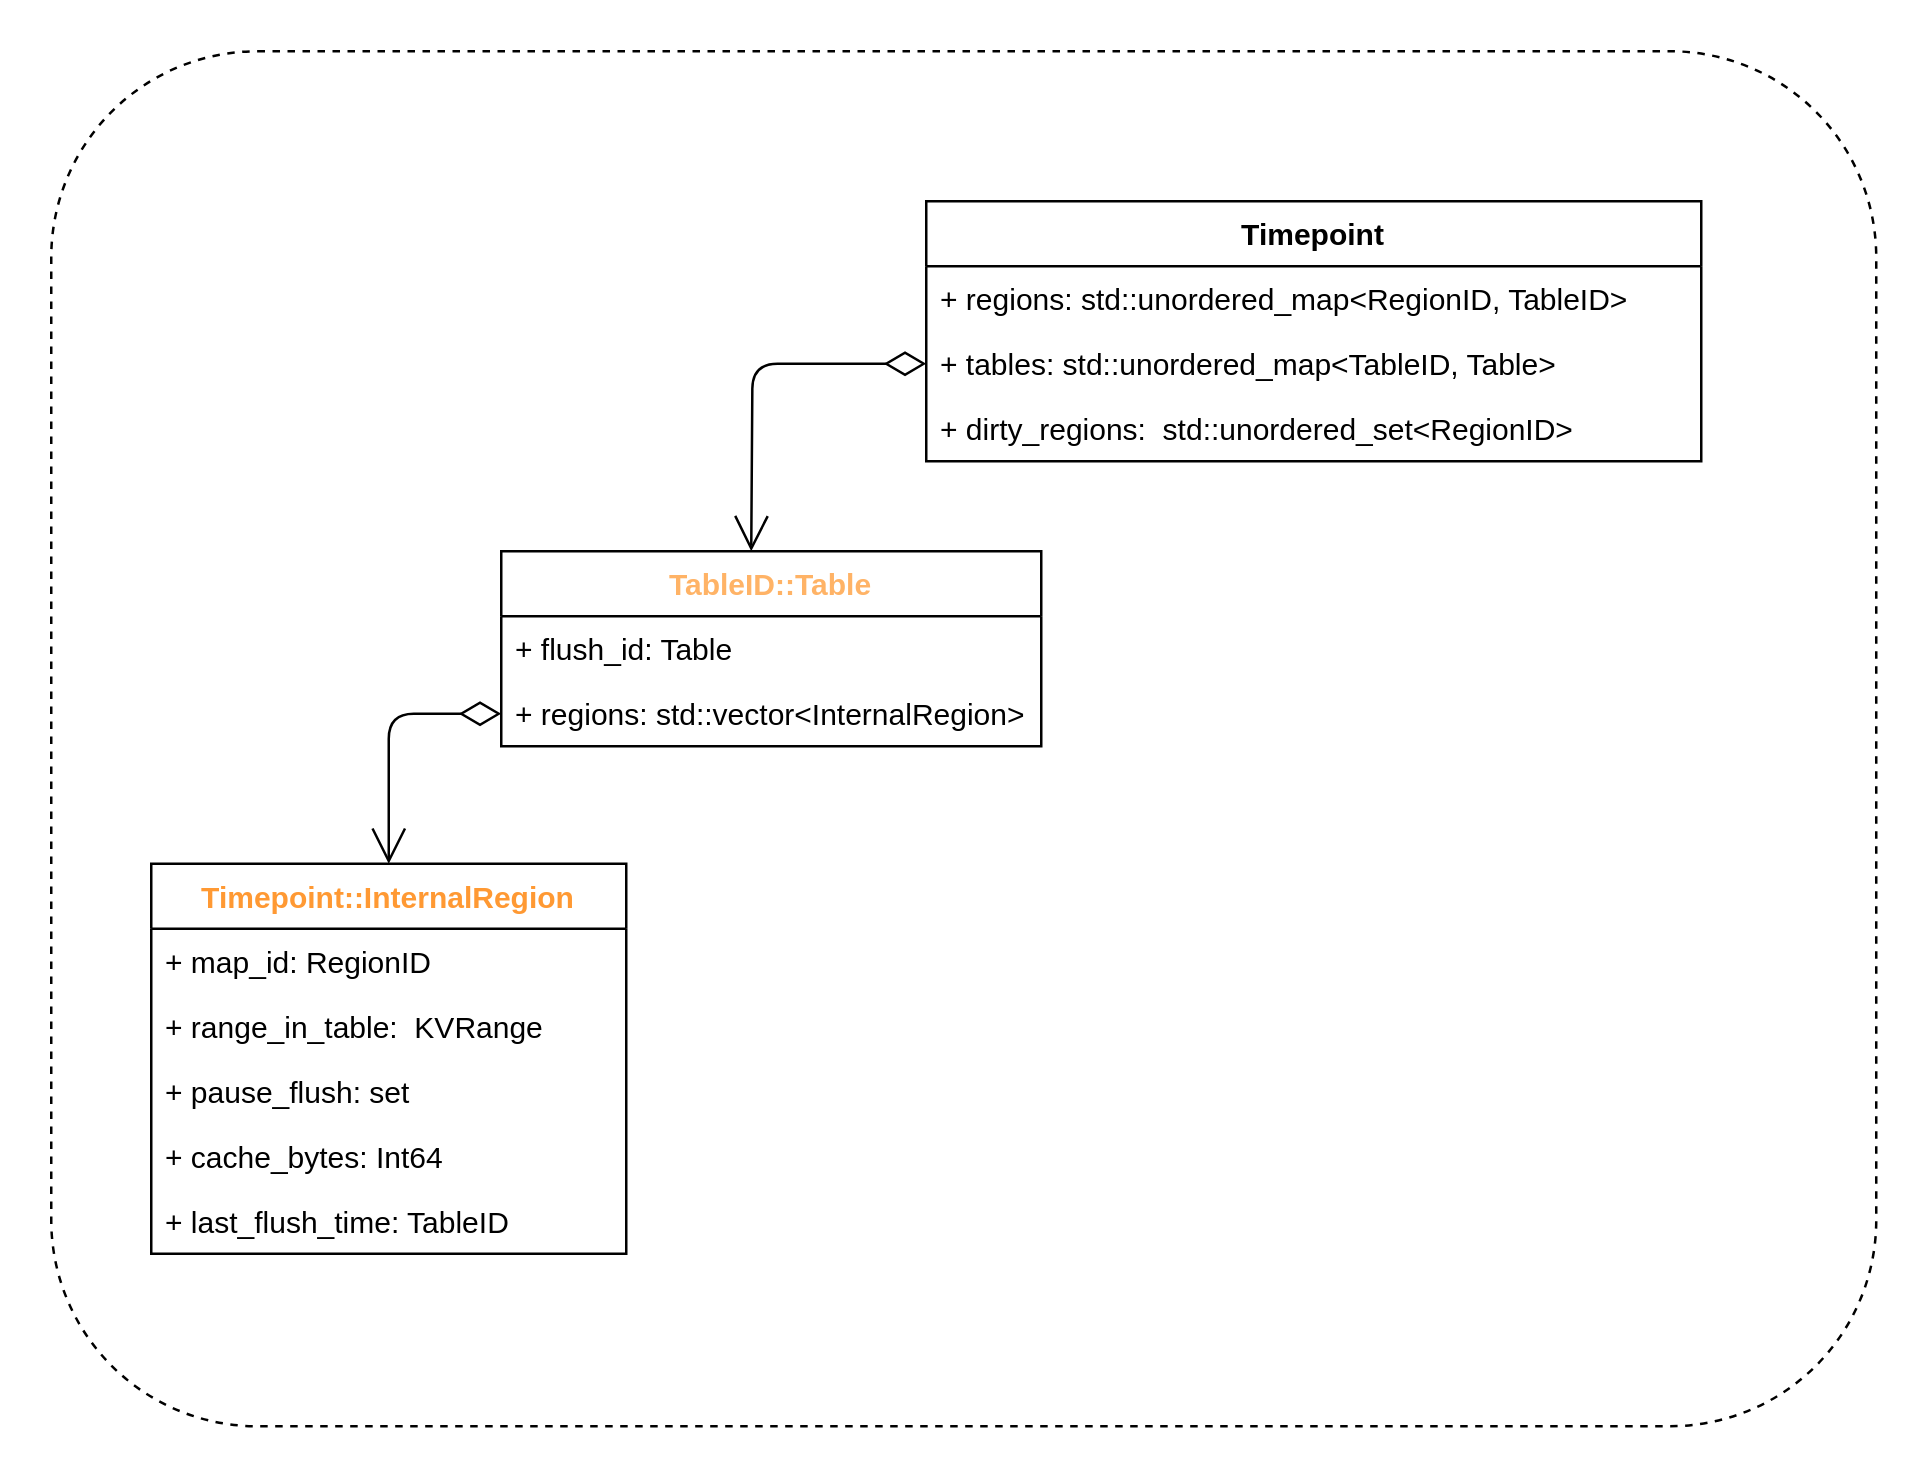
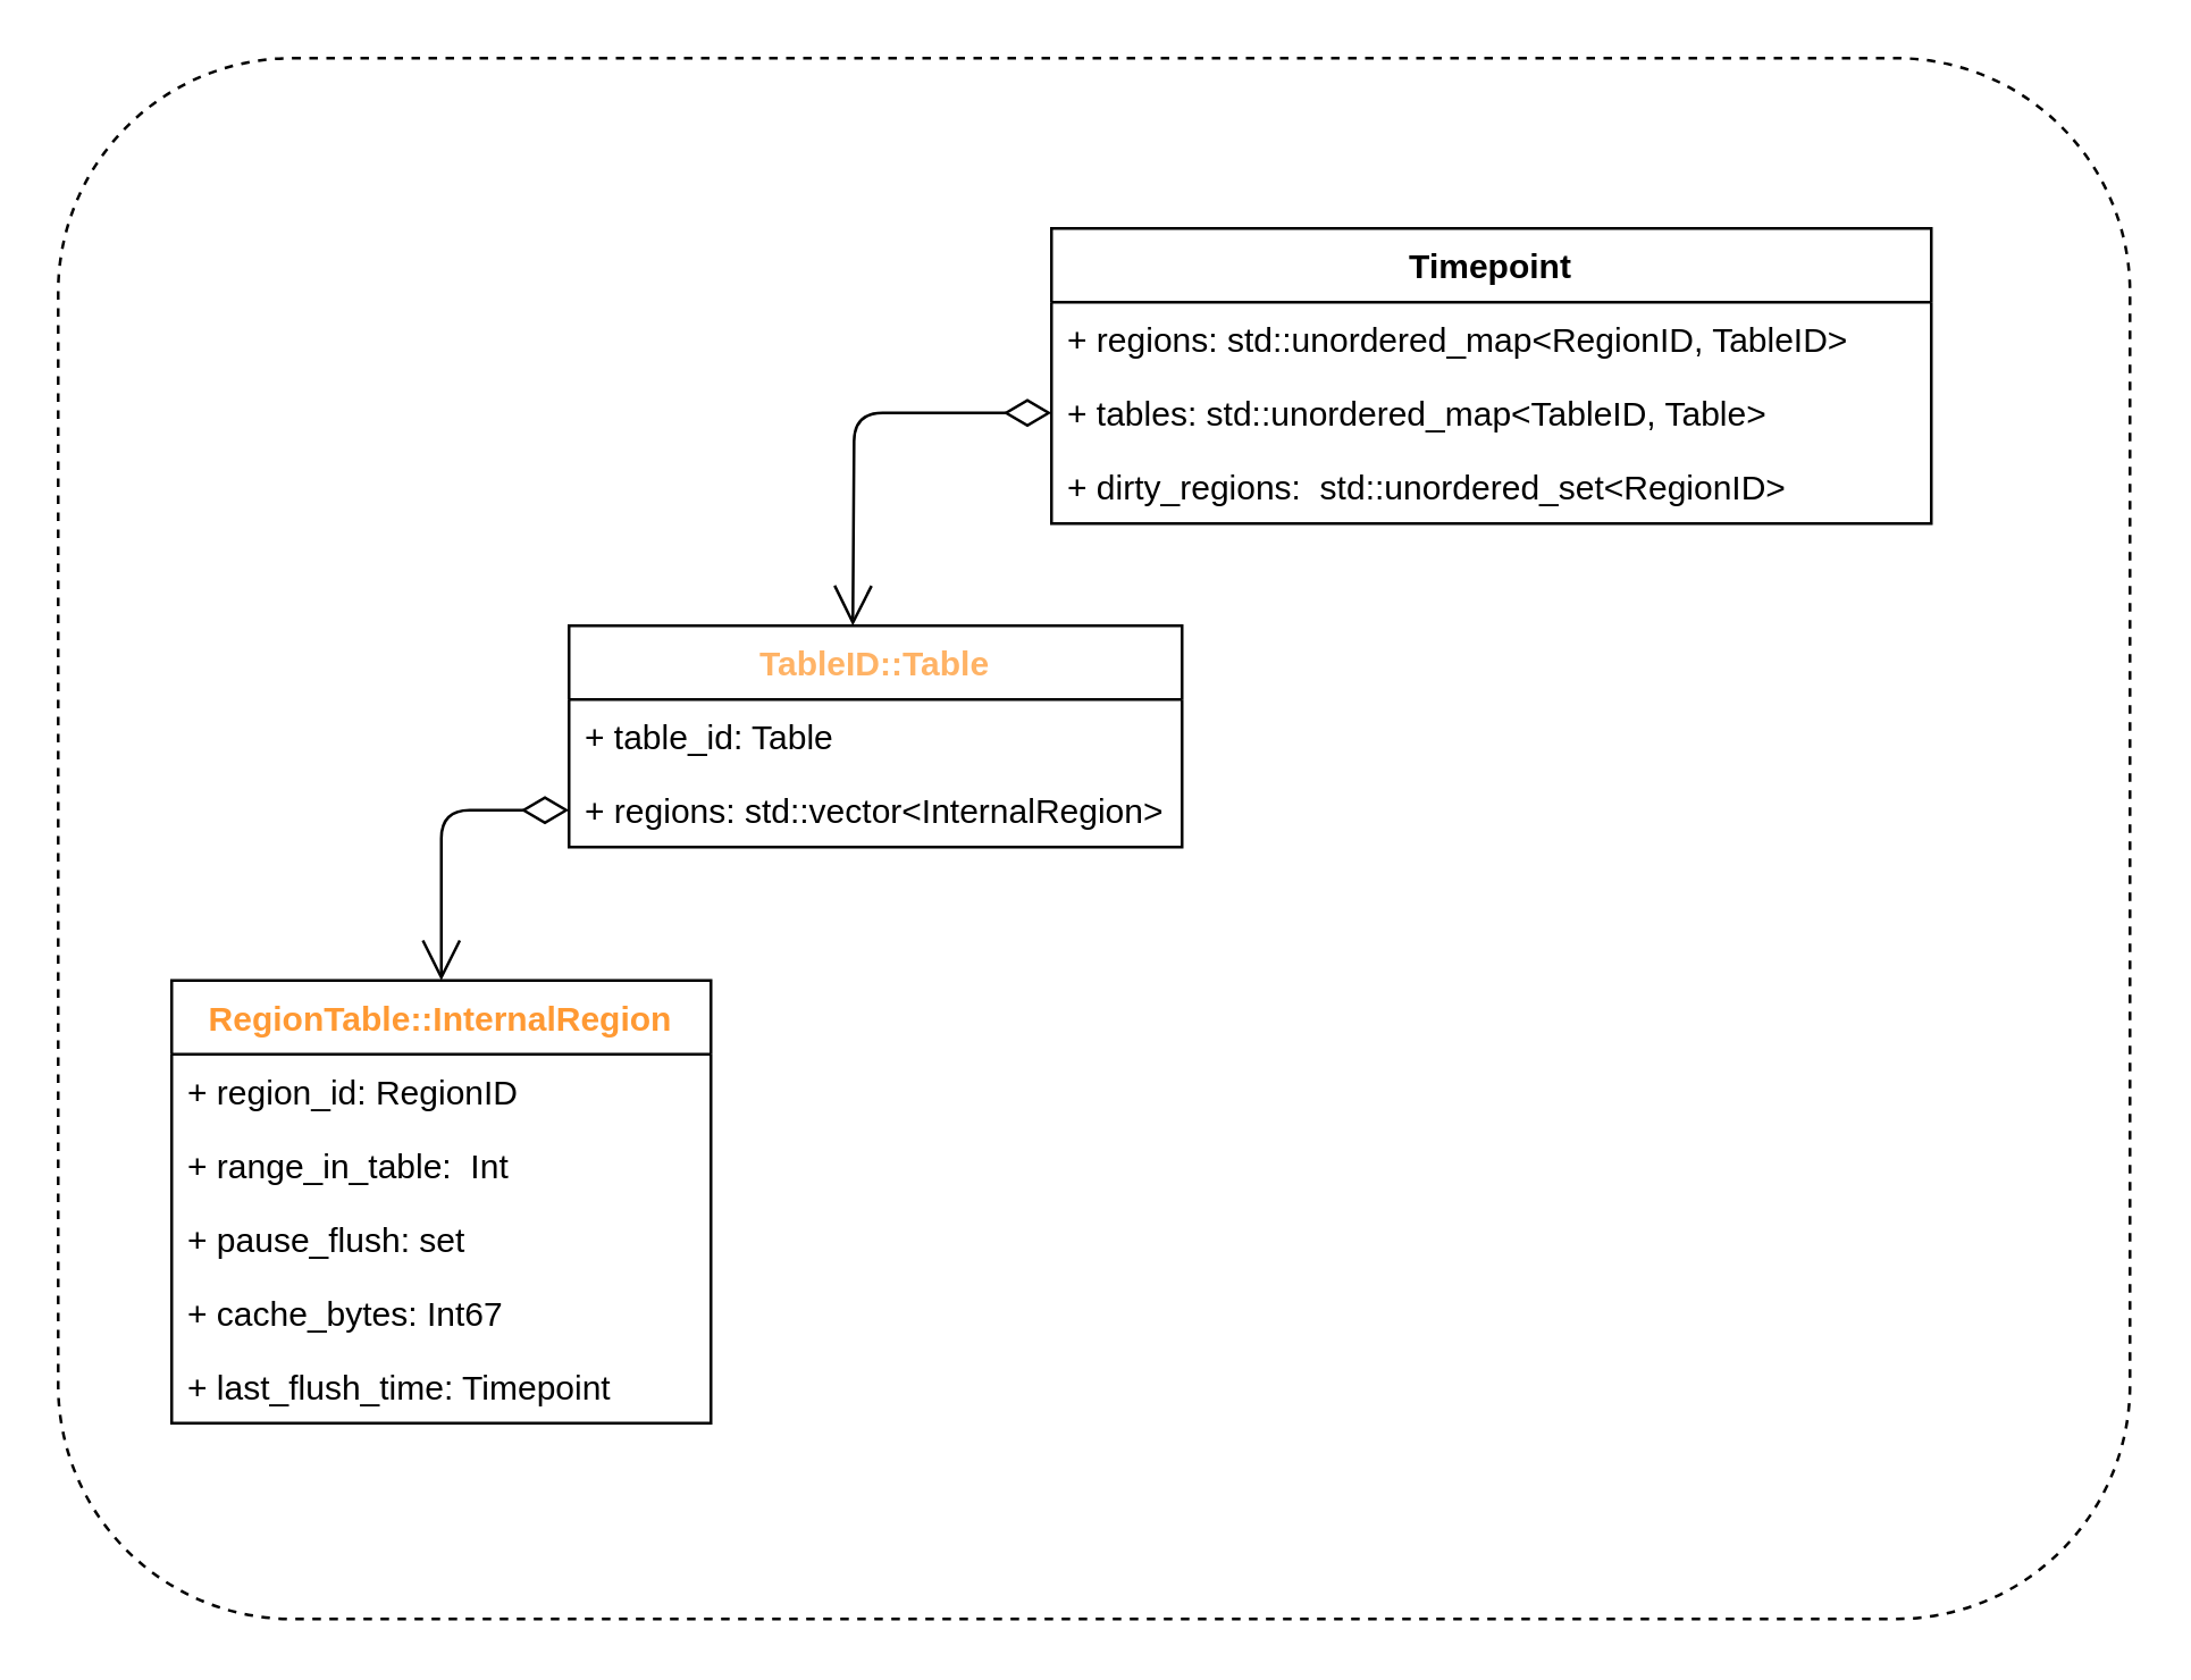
- <mxCell id="5" value="+ flush_id: Table" style="text;strokeColor=none;fillColor=none;align=left;verticalAlign=top;spacingLeft=4;spacingRight=4;overflow=hidden;rotatable=0;points=[[0,0.5],[1,0.5]];portConstraint=eastwest;" vertex="1" parent="4"><mxGeometry y="26" width="216" height="26" as="geometry" /></mxCell>
+ <mxCell id="5" value="+ table_id: Table" style="text;strokeColor=none;fillColor=none;align=left;verticalAlign=top;spacingLeft=4;spacingRight=4;overflow=hidden;rotatable=0;points=[[0,0.5],[1,0.5]];portConstraint=eastwest;" vertex="1" parent="4"><mxGeometry y="26" width="216" height="26" as="geometry" /></mxCell>
- <mxCell id="11" value="Timepoint::InternalRegion" style="swimlane;fontStyle=1;align=center;verticalAlign=top;childLayout=stackLayout;horizontal=1;startSize=26;horizontalStack=0;resizeParent=1;resizeParentMax=0;resizeLast=0;collapsible=1;marginBottom=0;fontColor=#FF9933;" diagramCategory="uml" diagramName="Class" vertex="1" parent="1"><mxGeometry x="60" y="345" width="190" height="156" as="geometry" /></mxCell>
+ <mxCell id="11" value="RegionTable::InternalRegion" style="swimlane;fontStyle=1;align=center;verticalAlign=top;childLayout=stackLayout;horizontal=1;startSize=26;horizontalStack=0;resizeParent=1;resizeParentMax=0;resizeLast=0;collapsible=1;marginBottom=0;fontColor=#FF9933;" diagramCategory="uml" diagramName="Class" vertex="1" parent="1"><mxGeometry x="60" y="345" width="190" height="156" as="geometry" /></mxCell>
- <mxCell id="12" value="+ map_id: RegionID" style="text;strokeColor=none;fillColor=none;align=left;verticalAlign=top;spacingLeft=4;spacingRight=4;overflow=hidden;rotatable=0;points=[[0,0.5],[1,0.5]];portConstraint=eastwest;" vertex="1" parent="11"><mxGeometry y="26" width="190" height="26" as="geometry" /></mxCell>
+ <mxCell id="12" value="+ region_id: RegionID" style="text;strokeColor=none;fillColor=none;align=left;verticalAlign=top;spacingLeft=4;spacingRight=4;overflow=hidden;rotatable=0;points=[[0,0.5],[1,0.5]];portConstraint=eastwest;" vertex="1" parent="11"><mxGeometry y="26" width="190" height="26" as="geometry" /></mxCell>
- <mxCell id="13" value="+ range_in_table:  KVRange" style="text;strokeColor=none;fillColor=none;align=left;verticalAlign=top;spacingLeft=4;spacingRight=4;overflow=hidden;rotatable=0;points=[[0,0.5],[1,0.5]];portConstraint=eastwest;" vertex="1" parent="11"><mxGeometry y="52" width="190" height="26" as="geometry" /></mxCell>
+ <mxCell id="13" value="+ range_in_table:  Int" style="text;strokeColor=none;fillColor=none;align=left;verticalAlign=top;spacingLeft=4;spacingRight=4;overflow=hidden;rotatable=0;points=[[0,0.5],[1,0.5]];portConstraint=eastwest;" vertex="1" parent="11"><mxGeometry y="52" width="190" height="26" as="geometry" /></mxCell>
- <mxCell id="15" value="+ cache_bytes: Int64" style="text;strokeColor=none;fillColor=none;align=left;verticalAlign=top;spacingLeft=4;spacingRight=4;overflow=hidden;rotatable=0;points=[[0,0.5],[1,0.5]];portConstraint=eastwest;" vertex="1" parent="11"><mxGeometry y="104" width="190" height="26" as="geometry" /></mxCell>
+ <mxCell id="15" value="+ cache_bytes: Int67" style="text;strokeColor=none;fillColor=none;align=left;verticalAlign=top;spacingLeft=4;spacingRight=4;overflow=hidden;rotatable=0;points=[[0,0.5],[1,0.5]];portConstraint=eastwest;" vertex="1" parent="11"><mxGeometry y="104" width="190" height="26" as="geometry" /></mxCell>
- <mxCell id="16" value="+ last_flush_time: TableID" style="text;strokeColor=none;fillColor=none;align=left;verticalAlign=top;spacingLeft=4;spacingRight=4;overflow=hidden;rotatable=0;points=[[0,0.5],[1,0.5]];portConstraint=eastwest;" vertex="1" parent="11"><mxGeometry y="130" width="190" height="26" as="geometry" /></mxCell>
+ <mxCell id="16" value="+ last_flush_time: Timepoint" style="text;strokeColor=none;fillColor=none;align=left;verticalAlign=top;spacingLeft=4;spacingRight=4;overflow=hidden;rotatable=0;points=[[0,0.5],[1,0.5]];portConstraint=eastwest;" vertex="1" parent="11"><mxGeometry y="130" width="190" height="26" as="geometry" /></mxCell>
